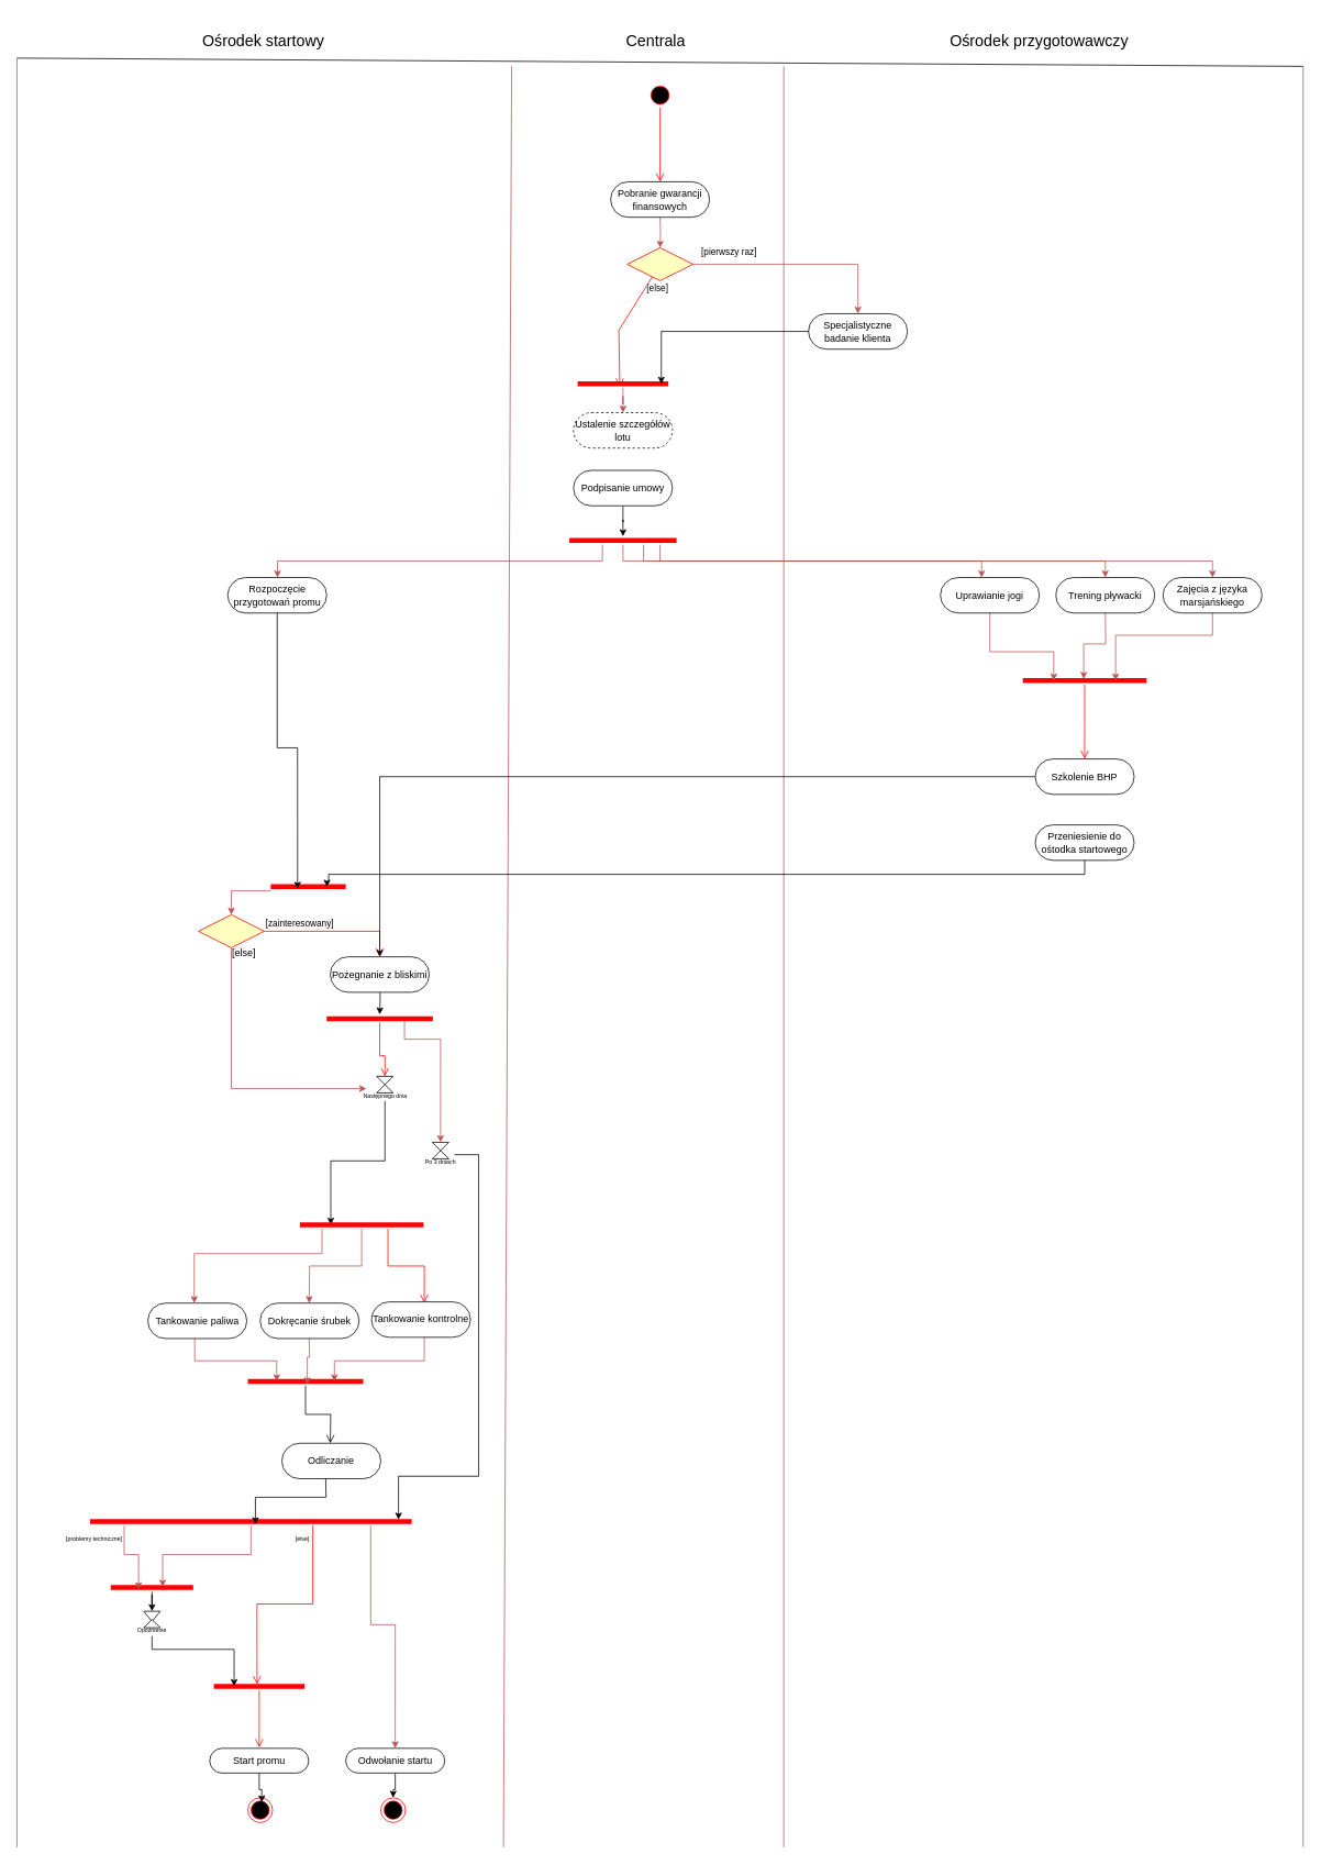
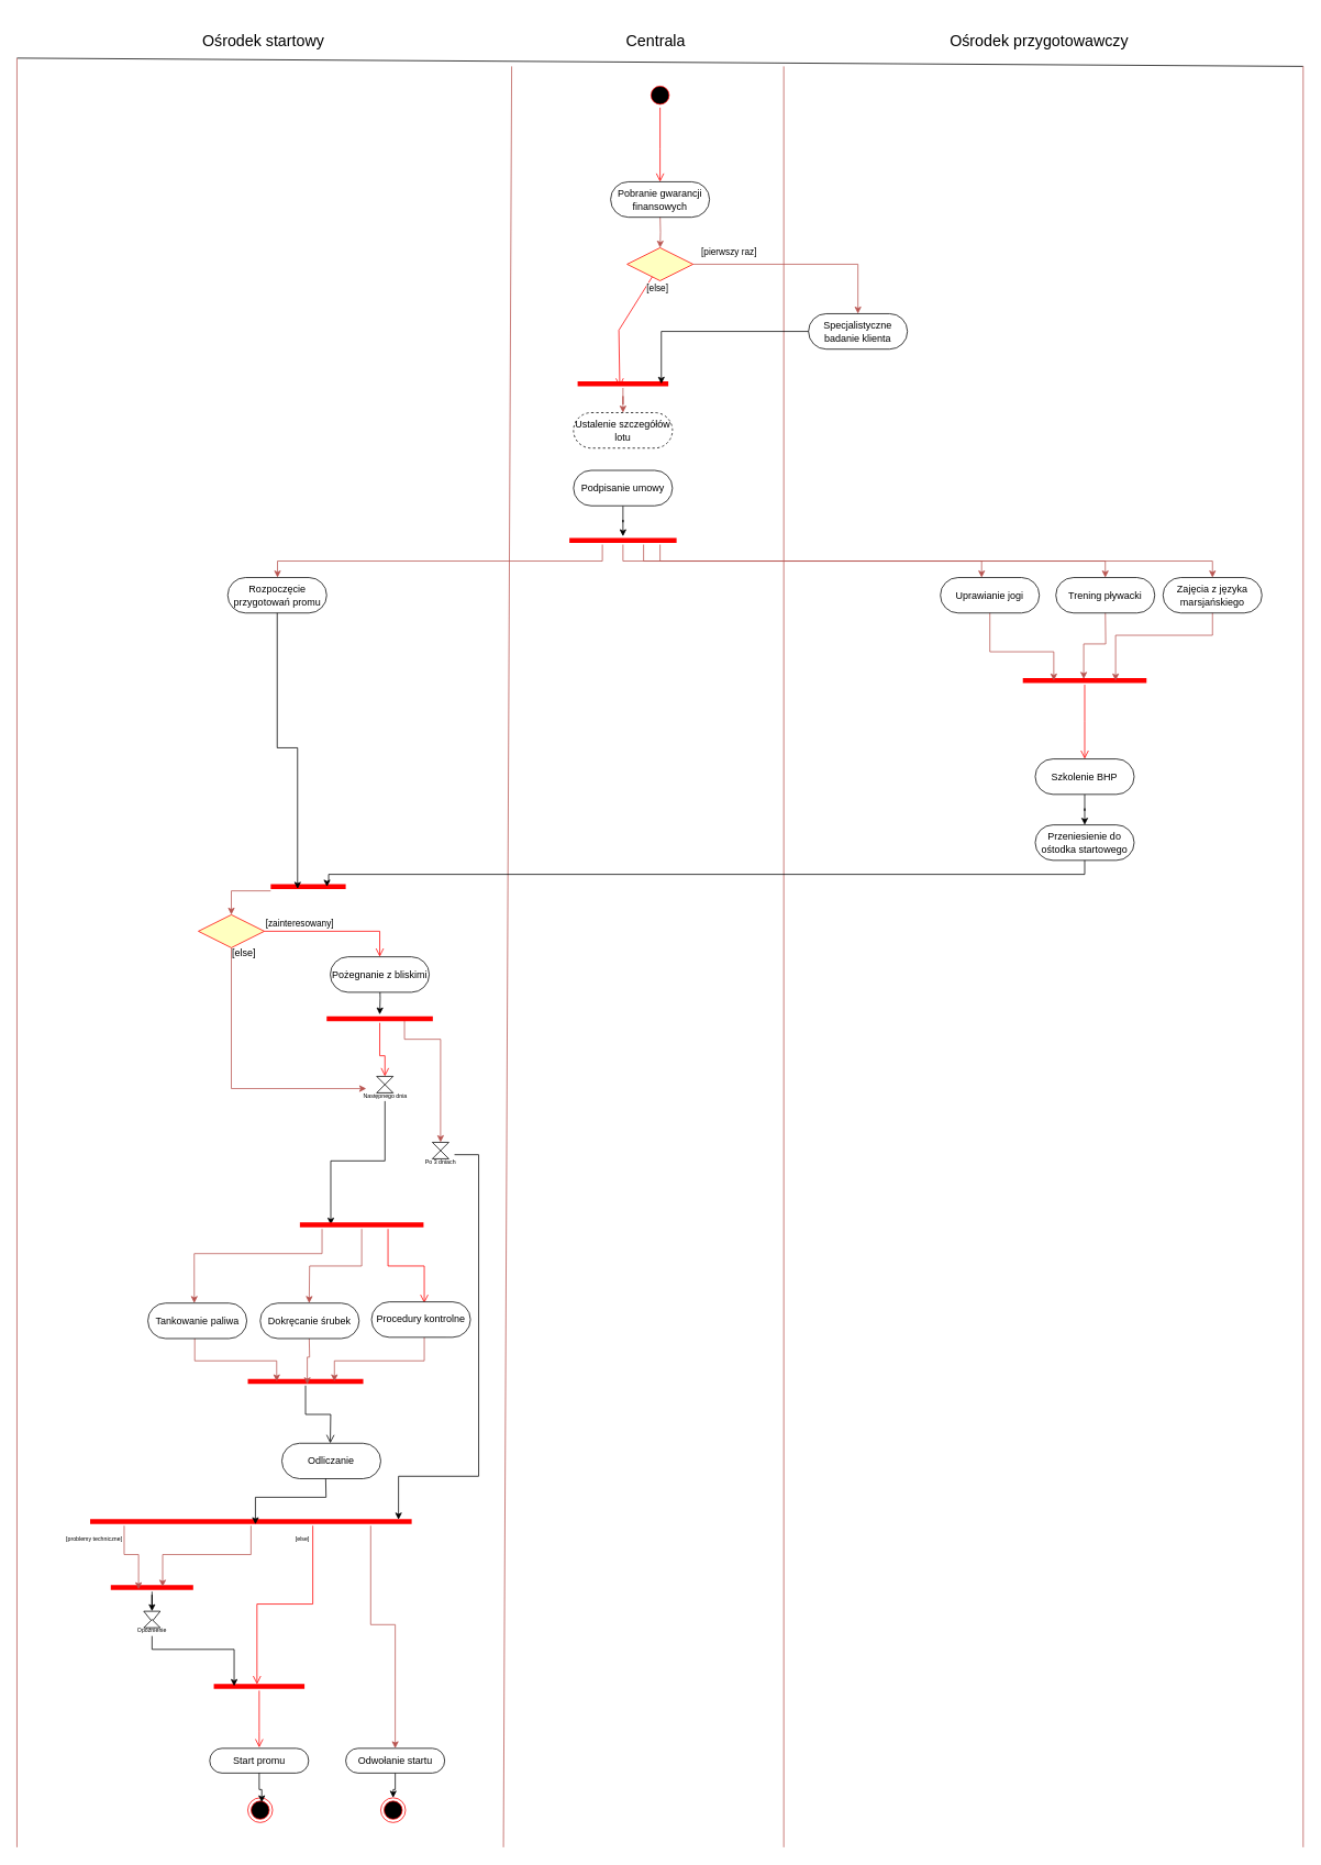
- <mxCell id="71" style="edgeStyle=orthogonalEdgeStyle;rounded=0;orthogonalLoop=1;jettySize=auto;html=1;" edge="1" parent="1" source="72" target="69"><mxGeometry relative="1" as="geometry" /></mxCell>
+ <mxCell id="71" style="edgeStyle=orthogonalEdgeStyle;rounded=0;orthogonalLoop=1;jettySize=auto;html=1;" edge="1" parent="1" source="72" target="70"><mxGeometry relative="1" as="geometry" /></mxCell>
- <mxCell id="66" value="Tankowanie kontrolne" style="rounded=1;whiteSpace=wrap;html=1;arcSize=50;" vertex="1" parent="1"><mxGeometry x="450" y="1578.5" width="120" height="43" as="geometry" /></mxCell>
+ <mxCell id="66" value="Procedury kontrolne" style="rounded=1;whiteSpace=wrap;html=1;arcSize=50;" vertex="1" parent="1"><mxGeometry x="450" y="1578.5" width="120" height="43" as="geometry" /></mxCell>
